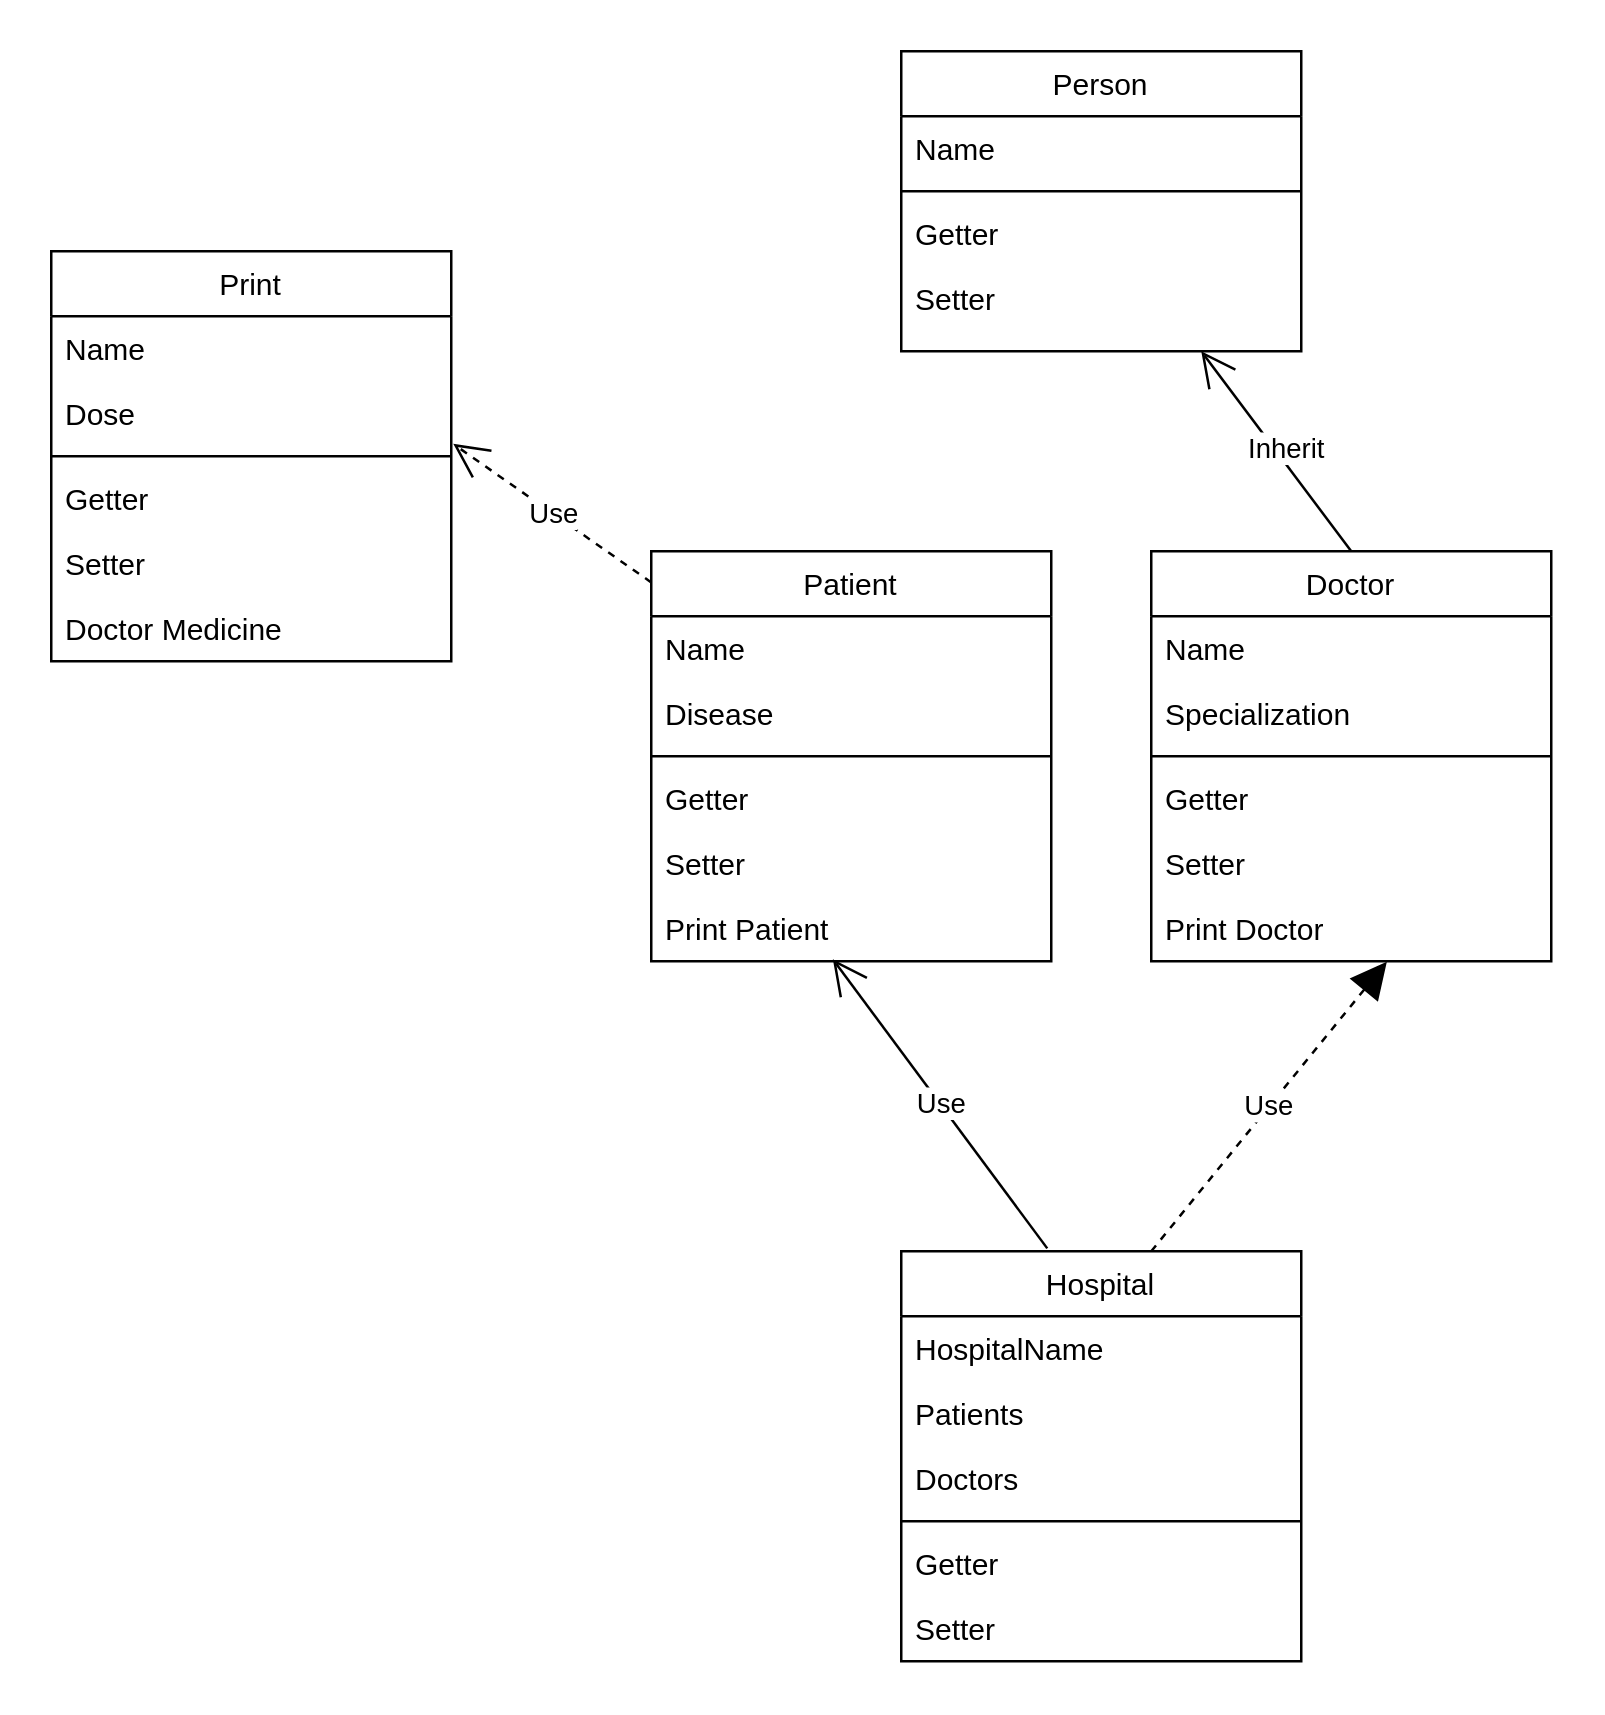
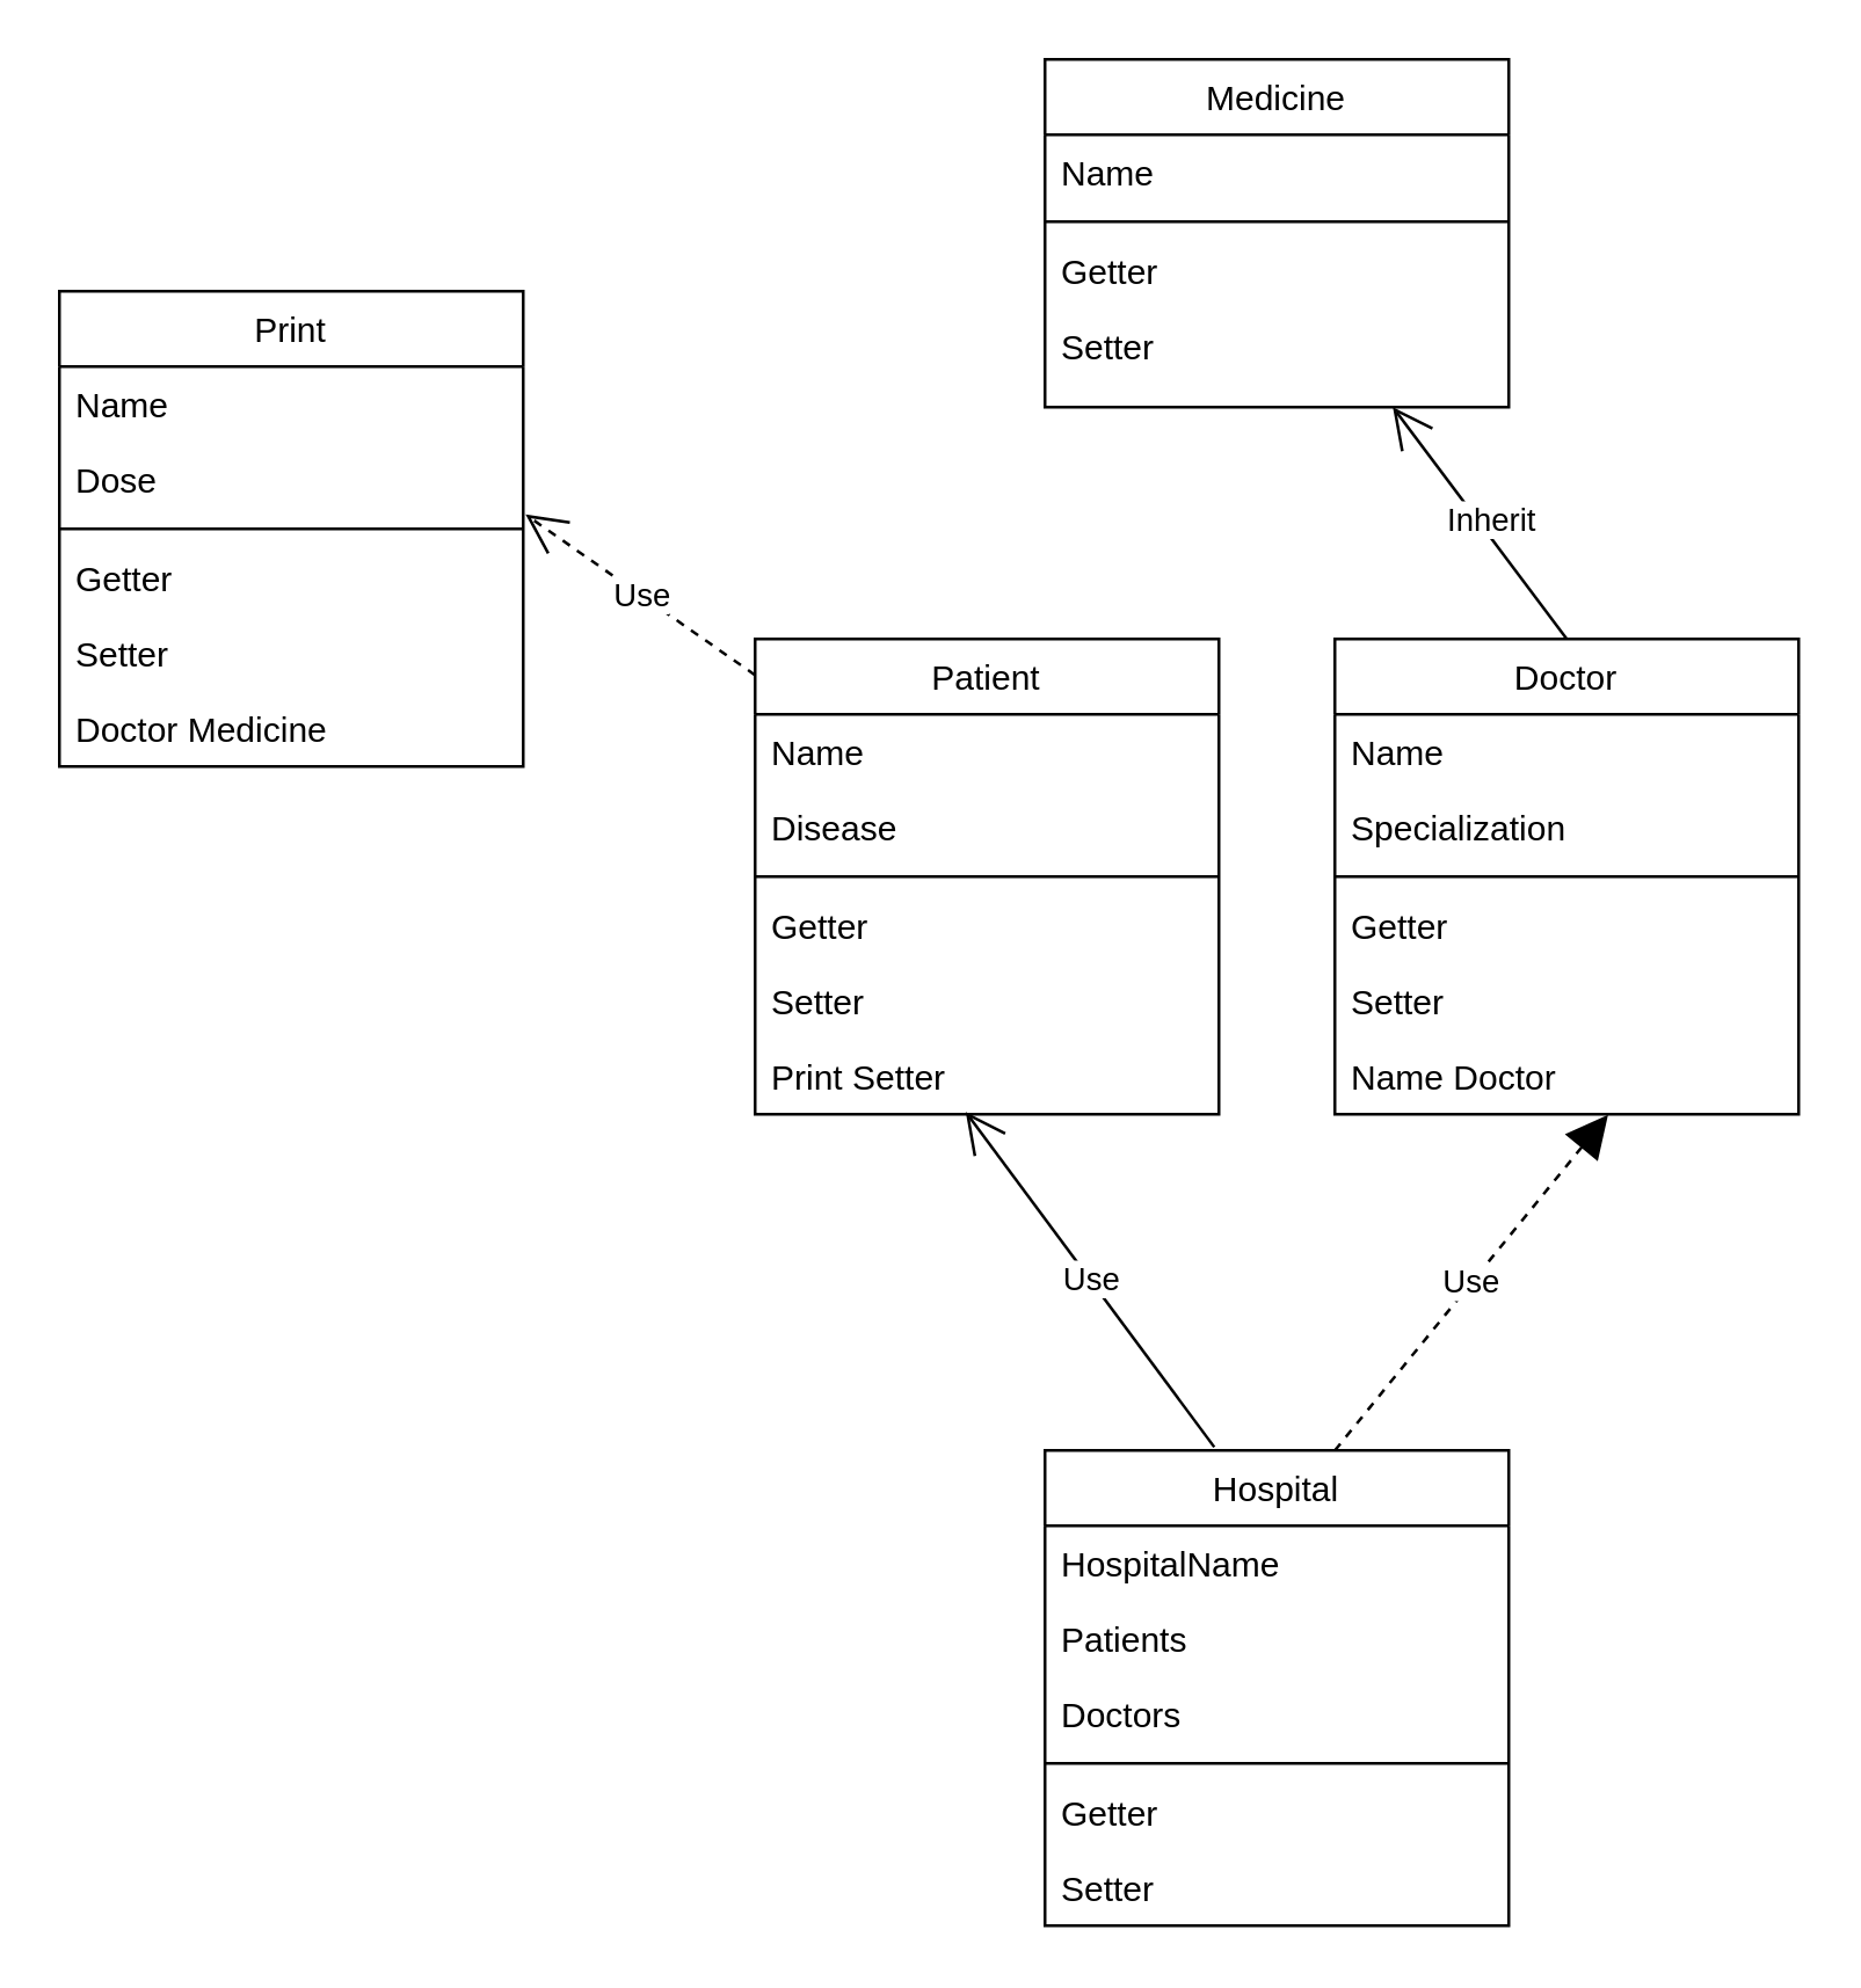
- <mxCell id="2" value="Person" style="swimlane;fontStyle=0;align=center;verticalAlign=top;childLayout=stackLayout;horizontal=1;startSize=26;horizontalStack=0;resizeParent=1;resizeLast=0;collapsible=1;marginBottom=0;rounded=0;shadow=0;strokeWidth=1;" parent="1" vertex="1"><mxGeometry x="360" y="20" width="160" height="120" as="geometry"><mxRectangle x="550" y="140" width="160" height="26" as="alternateBounds" /></mxGeometry></mxCell>
+ <mxCell id="2" value="Medicine" style="swimlane;fontStyle=0;align=center;verticalAlign=top;childLayout=stackLayout;horizontal=1;startSize=26;horizontalStack=0;resizeParent=1;resizeLast=0;collapsible=1;marginBottom=0;rounded=0;shadow=0;strokeWidth=1;" parent="1" vertex="1"><mxGeometry x="360" y="20" width="160" height="120" as="geometry"><mxRectangle x="550" y="140" width="160" height="26" as="alternateBounds" /></mxGeometry></mxCell>
- <mxCell id="13" value="Print Patient" style="text;align=left;verticalAlign=top;spacingLeft=4;spacingRight=4;overflow=hidden;rotatable=0;points=[[0,0.5],[1,0.5]];portConstraint=eastwest;" vertex="1" parent="7"><mxGeometry y="138" width="160" height="26" as="geometry" /></mxCell>
+ <mxCell id="13" value="Print Setter" style="text;align=left;verticalAlign=top;spacingLeft=4;spacingRight=4;overflow=hidden;rotatable=0;points=[[0,0.5],[1,0.5]];portConstraint=eastwest;" vertex="1" parent="7"><mxGeometry y="138" width="160" height="26" as="geometry" /></mxCell>
- <mxCell id="20" value="Print Doctor" style="text;align=left;verticalAlign=top;spacingLeft=4;spacingRight=4;overflow=hidden;rotatable=0;points=[[0,0.5],[1,0.5]];portConstraint=eastwest;" vertex="1" parent="14"><mxGeometry y="138" width="160" height="26" as="geometry" /></mxCell>
+ <mxCell id="20" value="Name Doctor" style="text;align=left;verticalAlign=top;spacingLeft=4;spacingRight=4;overflow=hidden;rotatable=0;points=[[0,0.5],[1,0.5]];portConstraint=eastwest;" vertex="1" parent="14"><mxGeometry y="138" width="160" height="26" as="geometry" /></mxCell>
